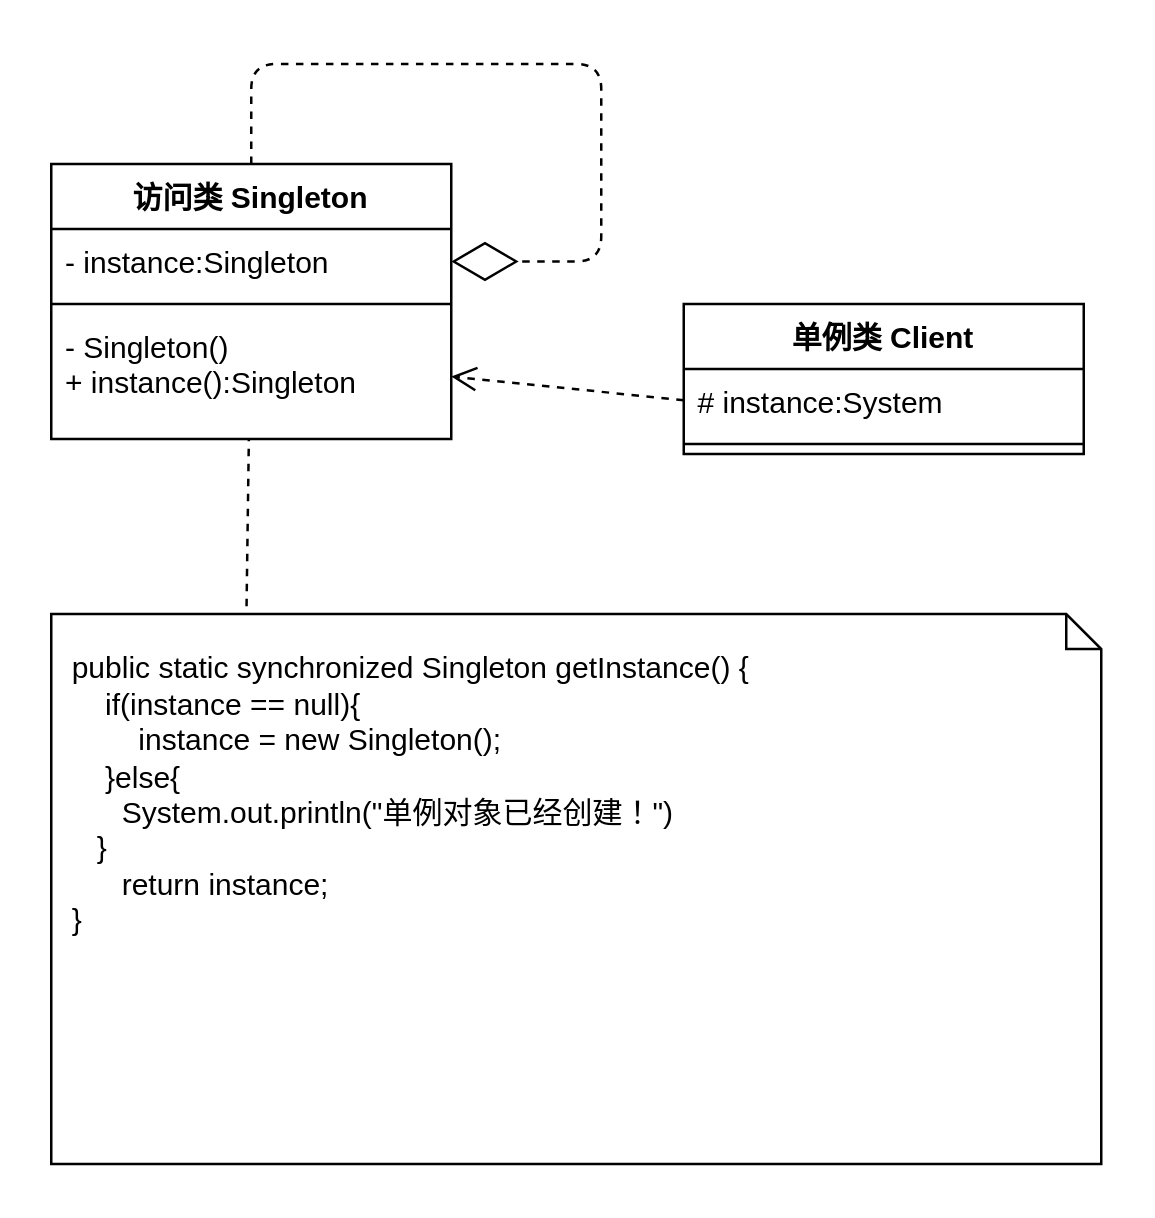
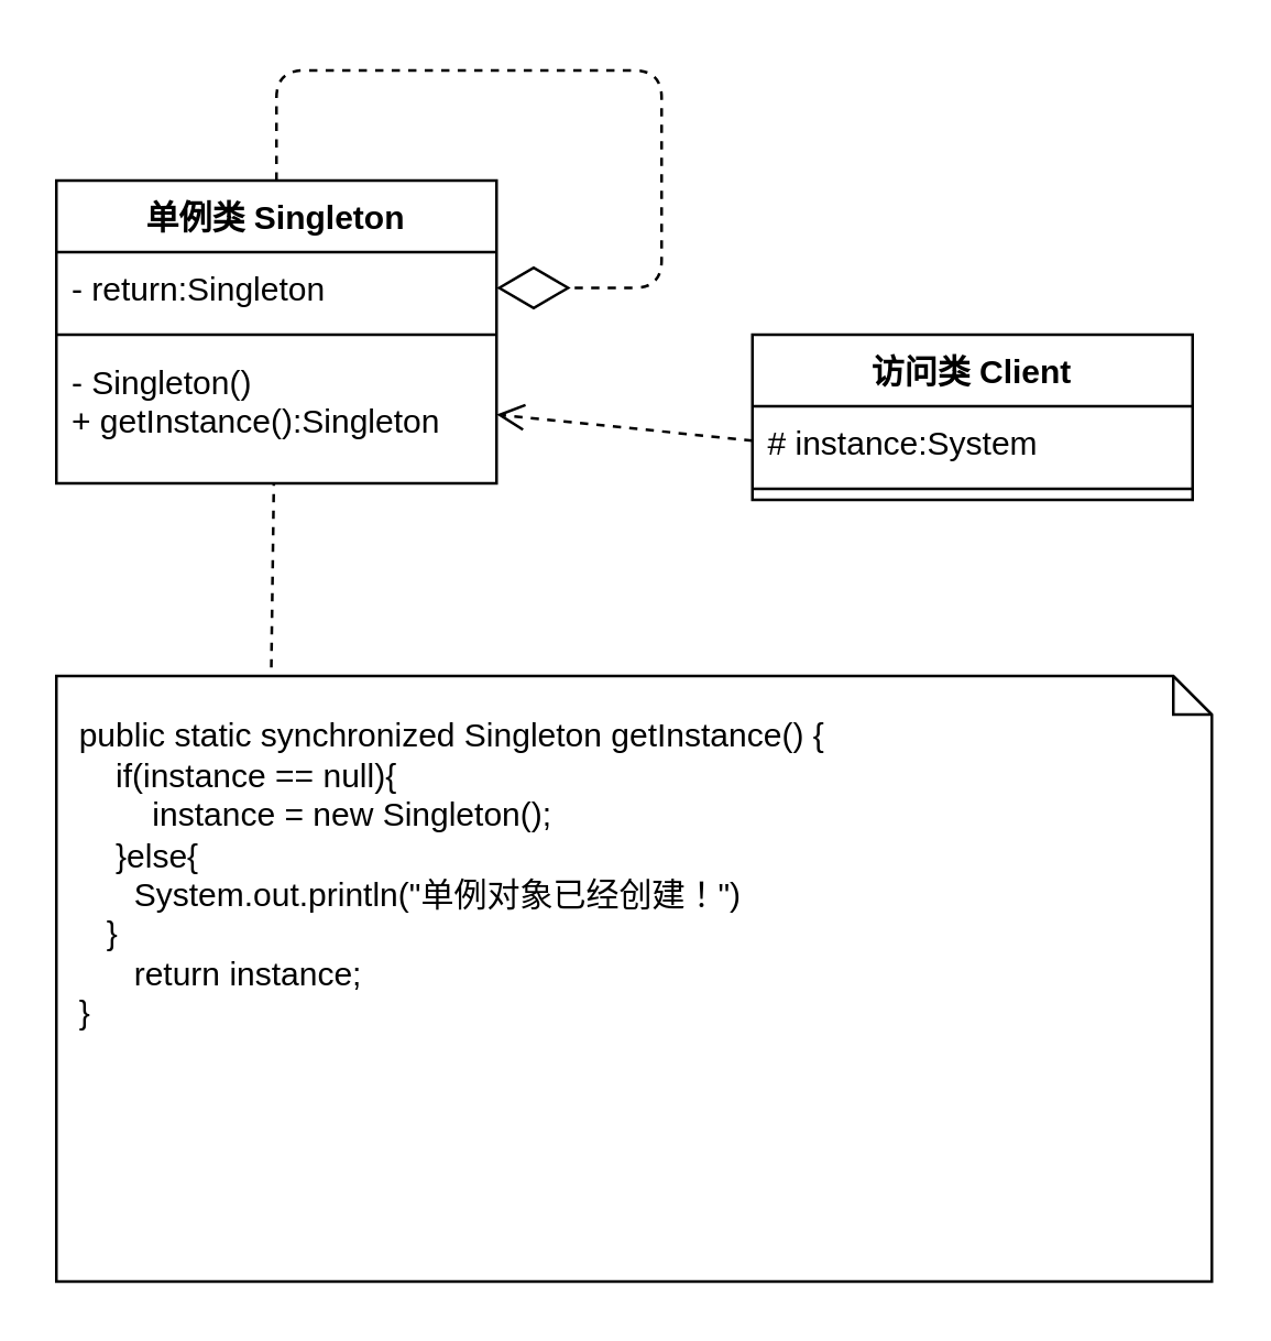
- <mxCell id="2" value="访问类 Singleton&#10;" style="swimlane;fontStyle=1;align=center;verticalAlign=top;childLayout=stackLayout;horizontal=1;startSize=26;horizontalStack=0;resizeParent=1;resizeParentMax=0;resizeLast=0;collapsible=1;marginBottom=0;" parent="1" vertex="1"><mxGeometry x="20" y="20" width="160" height="110" as="geometry" /></mxCell>
+ <mxCell id="2" value="单例类 Singleton&#10;" style="swimlane;fontStyle=1;align=center;verticalAlign=top;childLayout=stackLayout;horizontal=1;startSize=26;horizontalStack=0;resizeParent=1;resizeParentMax=0;resizeLast=0;collapsible=1;marginBottom=0;" parent="1" vertex="1"><mxGeometry x="20" y="20" width="160" height="110" as="geometry" /></mxCell>
- <mxCell id="3" value="- instance:Singleton" style="text;strokeColor=none;fillColor=none;align=left;verticalAlign=top;spacingLeft=4;spacingRight=4;overflow=hidden;rotatable=0;points=[[0,0.5],[1,0.5]];portConstraint=eastwest;" parent="2" vertex="1"><mxGeometry y="26" width="160" height="26" as="geometry" /></mxCell>
+ <mxCell id="3" value="- return:Singleton" style="text;strokeColor=none;fillColor=none;align=left;verticalAlign=top;spacingLeft=4;spacingRight=4;overflow=hidden;rotatable=0;points=[[0,0.5],[1,0.5]];portConstraint=eastwest;" parent="2" vertex="1"><mxGeometry y="26" width="160" height="26" as="geometry" /></mxCell>
- <mxCell id="7" value="单例类 Client" style="swimlane;fontStyle=1;align=center;verticalAlign=top;childLayout=stackLayout;horizontal=1;startSize=26;horizontalStack=0;resizeParent=1;resizeParentMax=0;resizeLast=0;collapsible=1;marginBottom=0;" parent="1" vertex="1"><mxGeometry x="273" y="76" width="160" height="60" as="geometry" /></mxCell>
+ <mxCell id="7" value="访问类 Client" style="swimlane;fontStyle=1;align=center;verticalAlign=top;childLayout=stackLayout;horizontal=1;startSize=26;horizontalStack=0;resizeParent=1;resizeParentMax=0;resizeLast=0;collapsible=1;marginBottom=0;" parent="1" vertex="1"><mxGeometry x="273" y="76" width="160" height="60" as="geometry" /></mxCell>
- <mxCell id="5" value="- Singleton()&#10;+ instance():Singleton&#10;" style="text;strokeColor=none;fillColor=none;align=left;verticalAlign=top;spacingLeft=4;spacingRight=4;overflow=hidden;rotatable=0;points=[[0,0.5],[1,0.5]];portConstraint=eastwest;" parent="2" vertex="1"><mxGeometry y="60" width="160" height="50" as="geometry" /></mxCell>
+ <mxCell id="5" value="- Singleton()&#10;+ getInstance():Singleton&#10;" style="text;strokeColor=none;fillColor=none;align=left;verticalAlign=top;spacingLeft=4;spacingRight=4;overflow=hidden;rotatable=0;points=[[0,0.5],[1,0.5]];portConstraint=eastwest;" parent="2" vertex="1"><mxGeometry y="60" width="160" height="50" as="geometry" /></mxCell>
